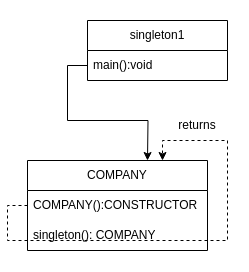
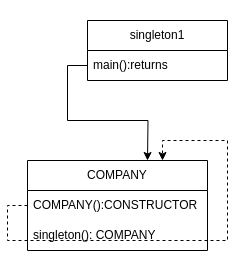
- <mxCell id="3" value="main():void" style="text;strokeColor=none;fillColor=none;align=left;verticalAlign=middle;spacingLeft=4;spacingRight=4;overflow=hidden;points=[[0,0.5],[1,0.5]];portConstraint=eastwest;rotatable=0;whiteSpace=wrap;html=1;" vertex="1" parent="2"><mxGeometry y="30" width="140" height="30" as="geometry" /></mxCell>
+ <mxCell id="3" value="main():returns" style="text;strokeColor=none;fillColor=none;align=left;verticalAlign=middle;spacingLeft=4;spacingRight=4;overflow=hidden;points=[[0,0.5],[1,0.5]];portConstraint=eastwest;rotatable=0;whiteSpace=wrap;html=1;" vertex="1" parent="2"><mxGeometry y="30" width="140" height="30" as="geometry" /></mxCell>
- <mxCell id="9" value="returns" style="text;html=1;strokeColor=none;fillColor=none;align=center;verticalAlign=middle;whiteSpace=wrap;rounded=0;" vertex="1" parent="1"><mxGeometry x="160" y="110" width="60" height="30" as="geometry" /></mxCell>
